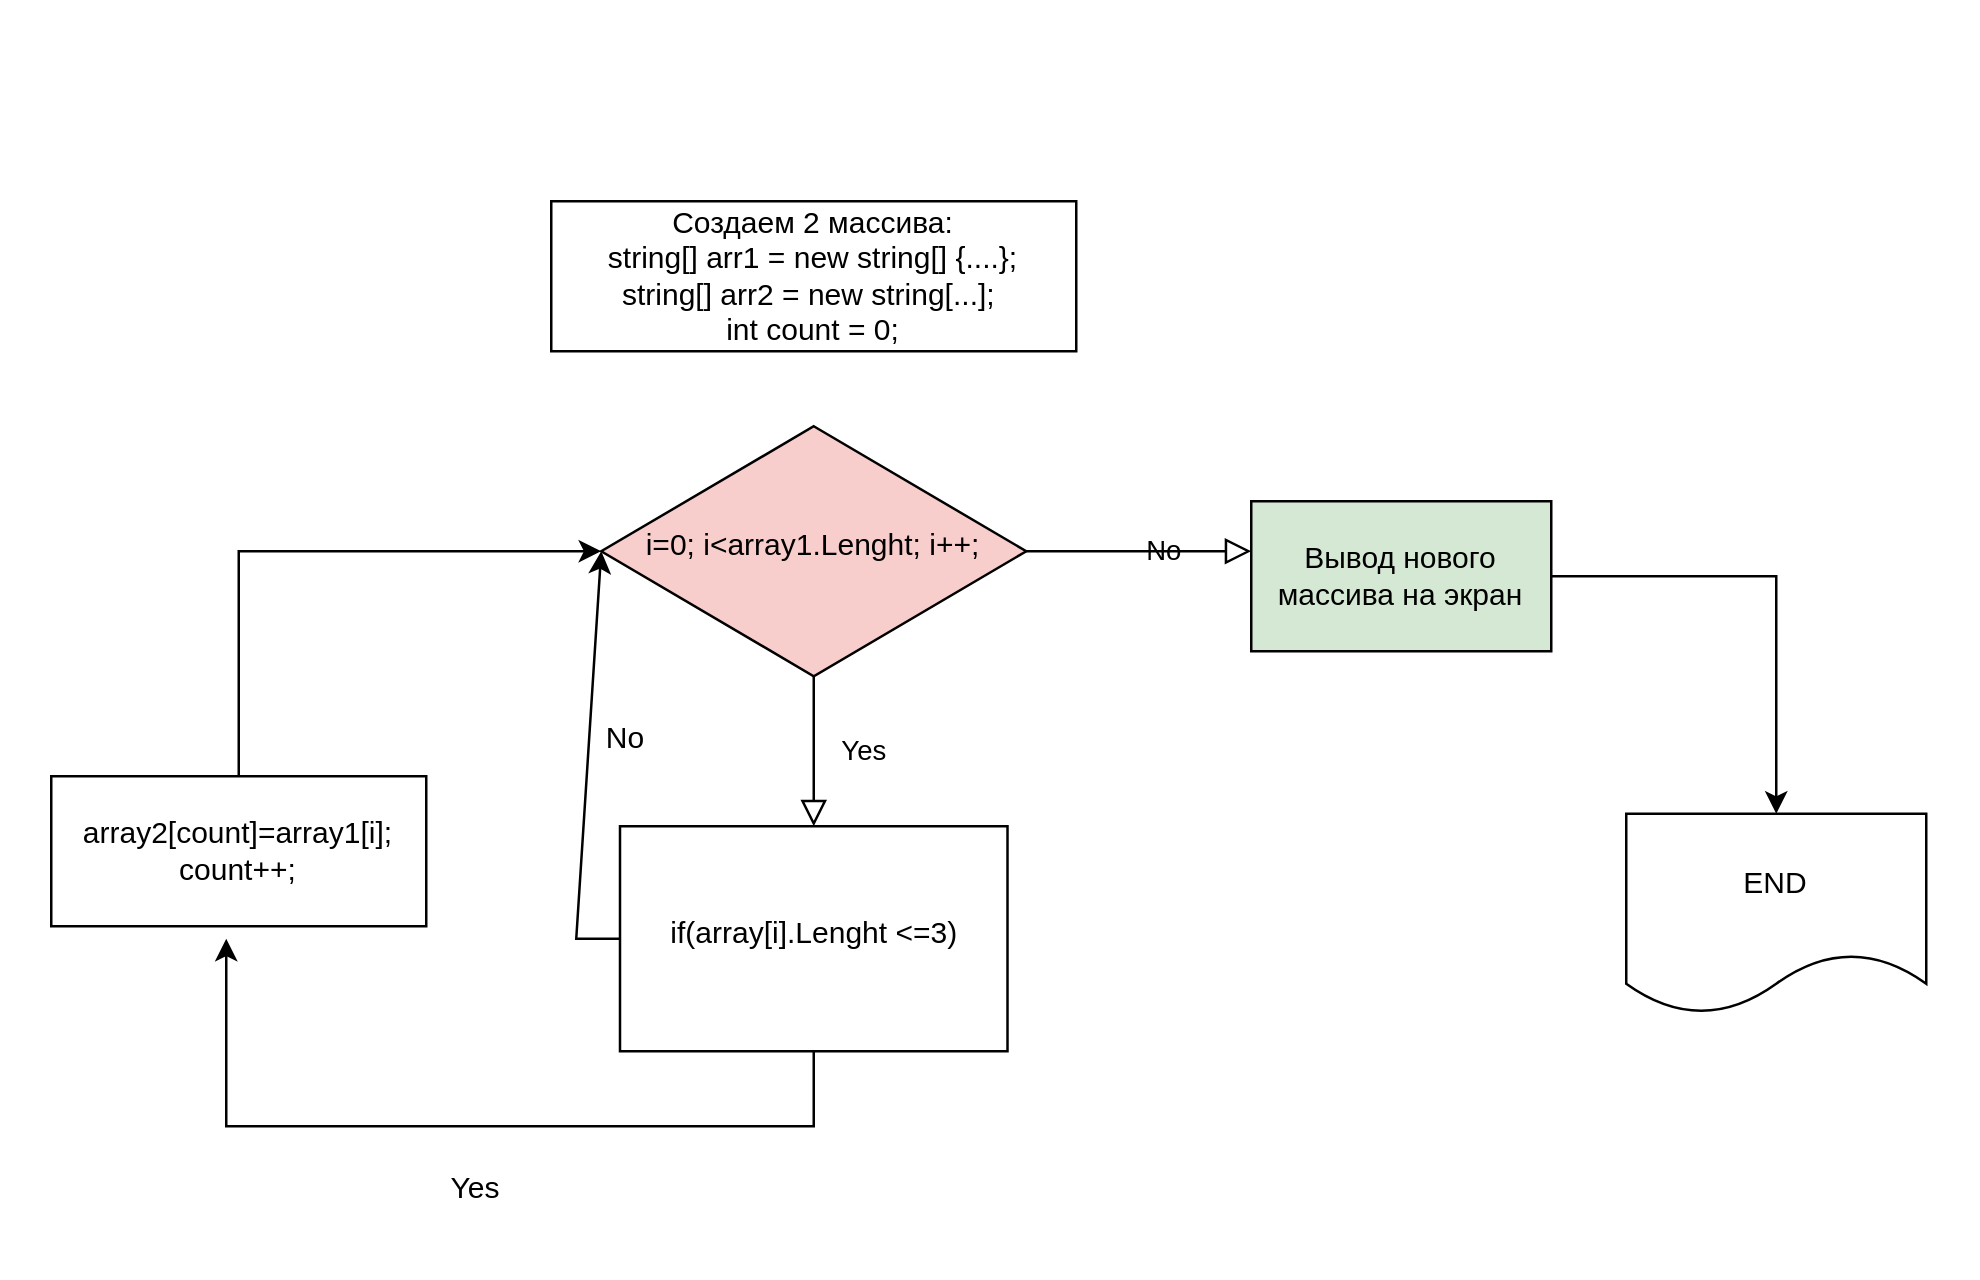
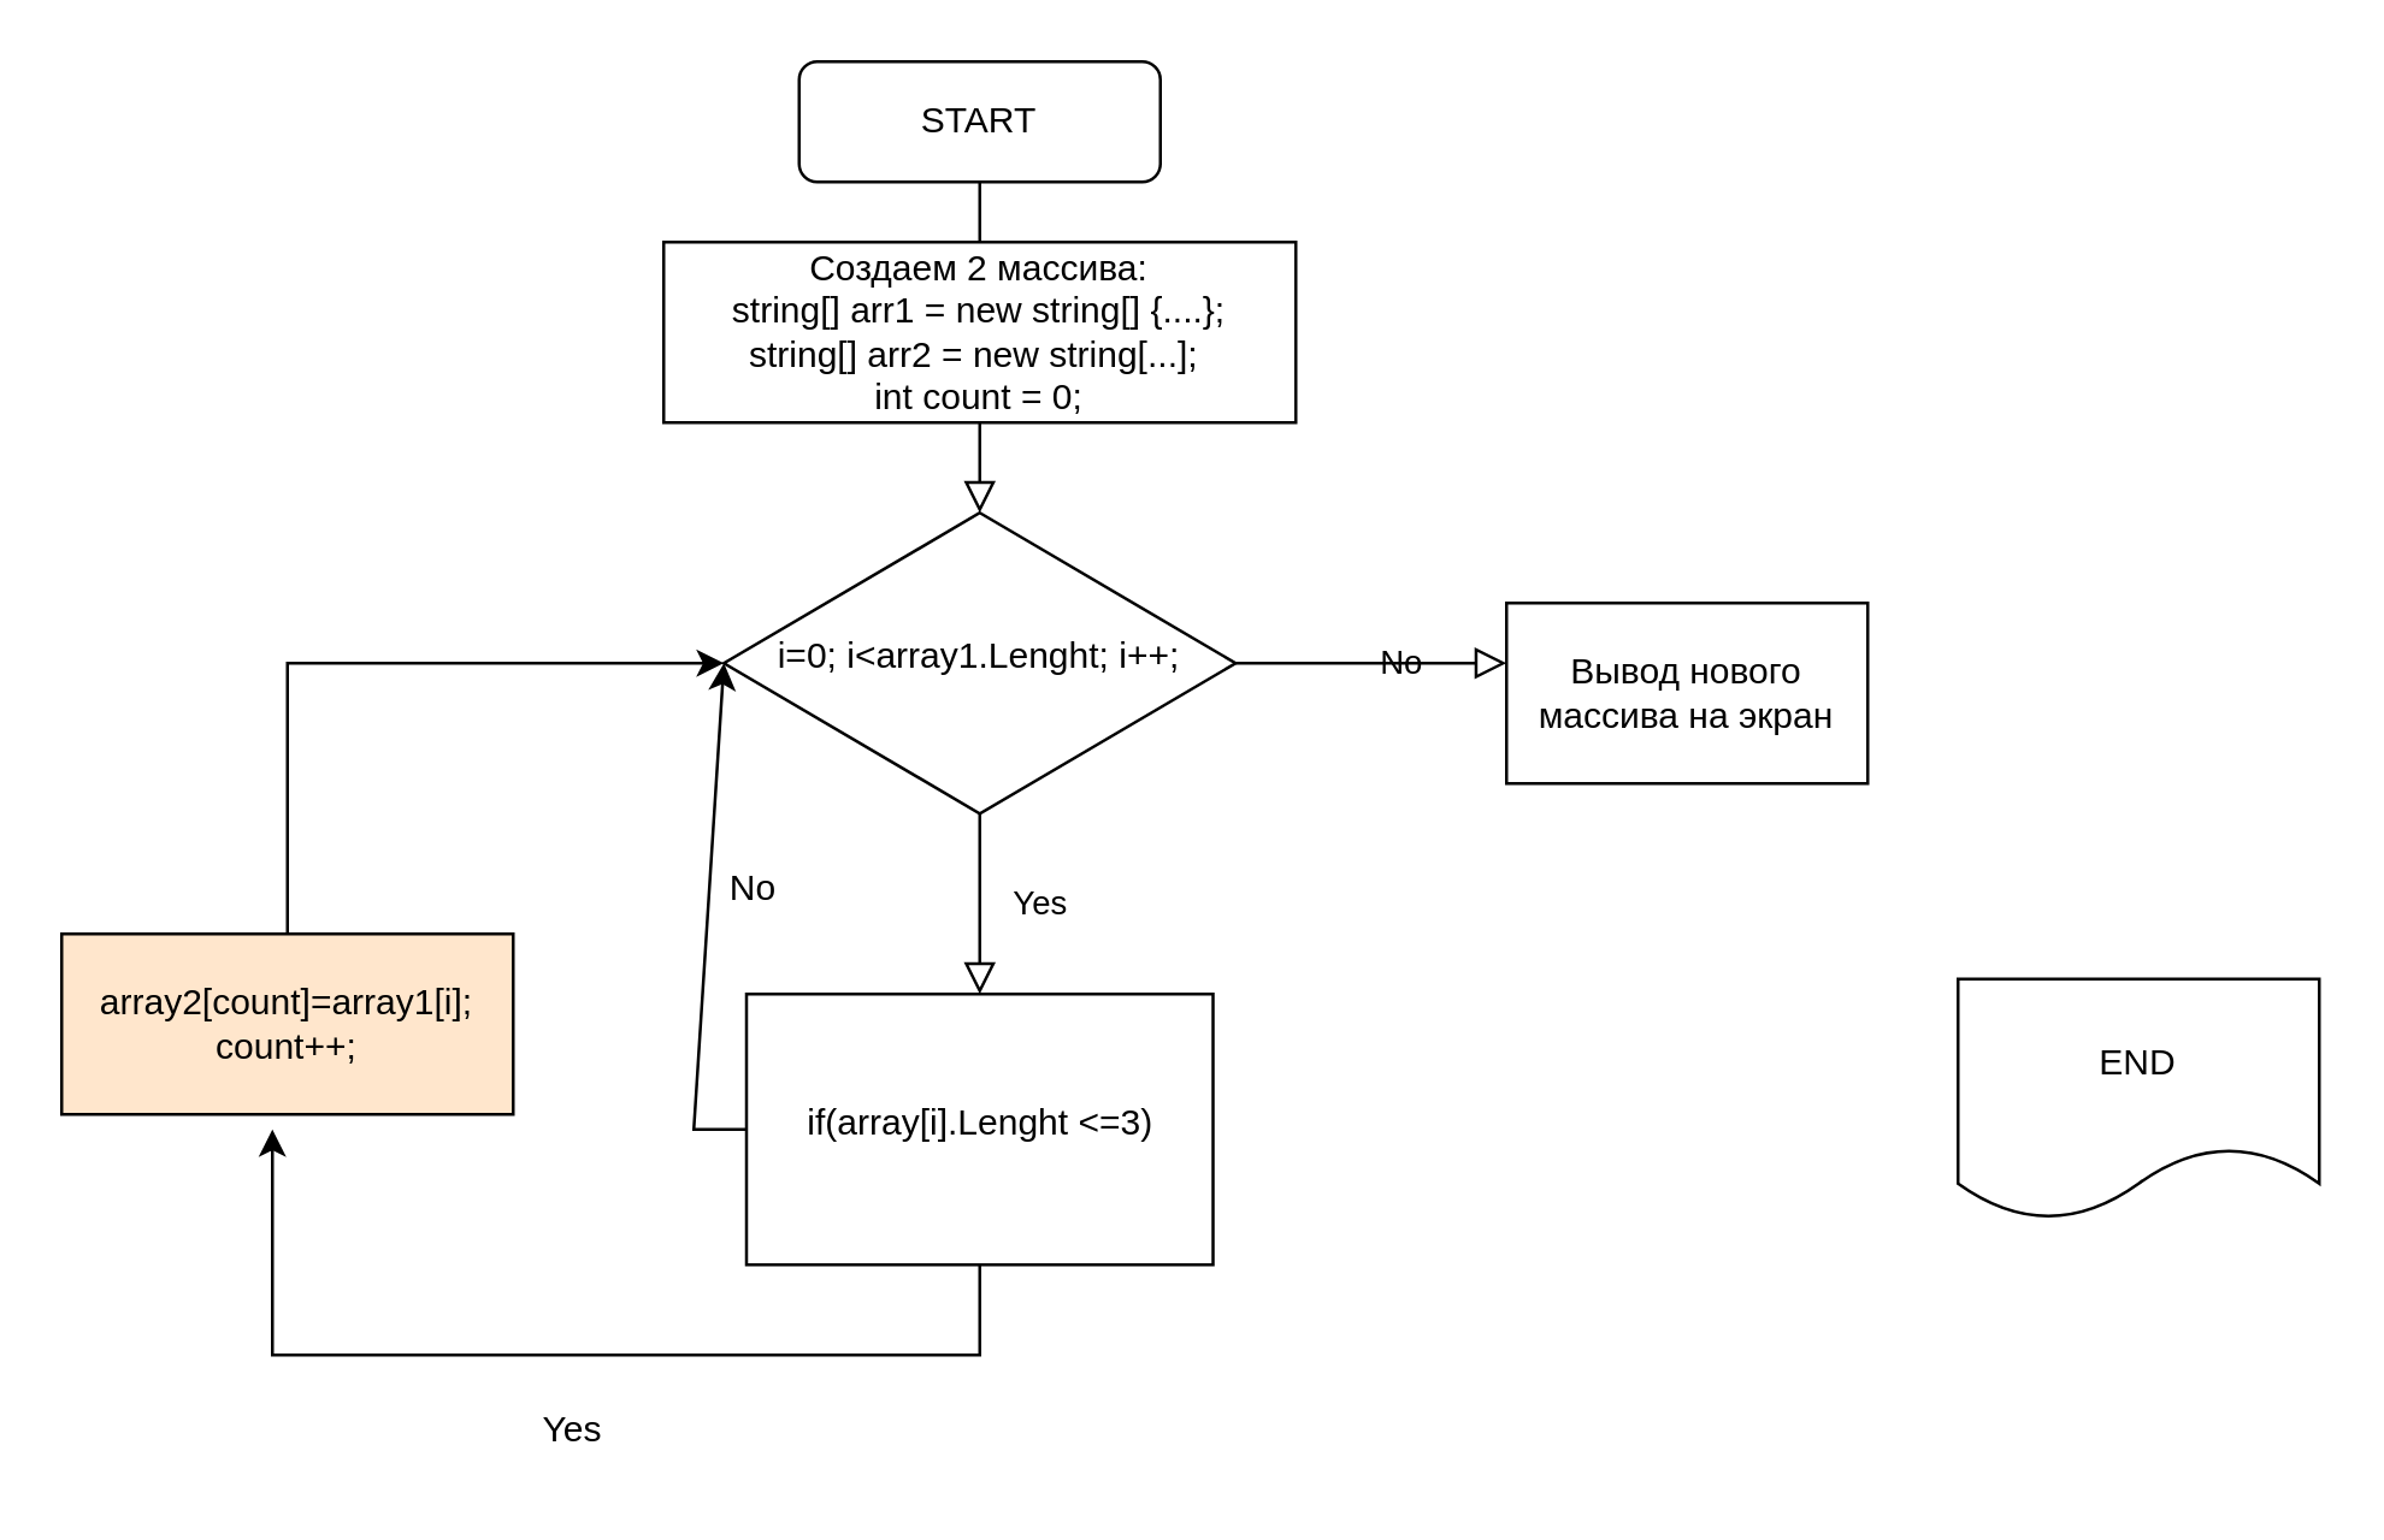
+ <mxCell id="3" value="START" style="rounded=1;whiteSpace=wrap;html=1;fontSize=12;glass=0;strokeWidth=1;shadow=0;" parent="1" vertex="1"><mxGeometry x="265" y="20" width="120" height="40" as="geometry" /></mxCell>
+ <mxCell id="2" value="" style="rounded=0;html=1;jettySize=auto;orthogonalLoop=1;fontSize=11;endArrow=block;endFill=0;endSize=8;strokeWidth=1;shadow=0;labelBackgroundColor=none;edgeStyle=orthogonalEdgeStyle;" parent="1" source="3" target="6" edge="1"><mxGeometry relative="1" as="geometry" /></mxCell>
- <mxCell id="6" value="i=0; i&amp;lt;array1.Lenght; i++;" style="rhombus;whiteSpace=wrap;html=1;shadow=0;fontFamily=Helvetica;fontSize=12;align=center;strokeWidth=1;spacing=6;spacingTop=-4;fillColor=#f8cecc;" parent="1" vertex="1"><mxGeometry x="240" y="170" width="170" height="100" as="geometry" /></mxCell>
+ <mxCell id="6" value="i=0; i&amp;lt;array1.Lenght; i++;" style="rhombus;whiteSpace=wrap;html=1;shadow=0;fontFamily=Helvetica;fontSize=12;align=center;strokeWidth=1;spacing=6;spacingTop=-4;" parent="1" vertex="1"><mxGeometry x="240" y="170" width="170" height="100" as="geometry" /></mxCell>
- <mxCell id="14" value="Вывод нового массива на экран" style="rounded=0;whiteSpace=wrap;html=1;fillColor=#d5e8d4;" vertex="1" parent="1"><mxGeometry x="500" y="200" width="120" height="60" as="geometry" /></mxCell>
+ <mxCell id="14" value="Вывод нового массива на экран" style="rounded=0;whiteSpace=wrap;html=1;" vertex="1" parent="1"><mxGeometry x="500" y="200" width="120" height="60" as="geometry" /></mxCell>
- <mxCell id="13" style="edgeStyle=orthogonalEdgeStyle;rounded=0;orthogonalLoop=1;jettySize=auto;html=1;exitX=1;exitY=0.5;exitDx=0;exitDy=0;" edge="1" parent="1" source="14" target="15"><mxGeometry relative="1" as="geometry"><mxPoint x="640" y="230" as="targetPoint" /></mxGeometry></mxCell>
- <mxCell id="11" value="array2[count]=array1[i];&lt;br&gt;count++;" style="rounded=0;whiteSpace=wrap;html=1;" vertex="1" parent="1"><mxGeometry x="20" y="310" width="150" height="60" as="geometry" /></mxCell>
+ <mxCell id="11" value="array2[count]=array1[i];&lt;br&gt;count++;" style="rounded=0;whiteSpace=wrap;html=1;fillColor=#ffe6cc;" vertex="1" parent="1"><mxGeometry x="20" y="310" width="150" height="60" as="geometry" /></mxCell>
